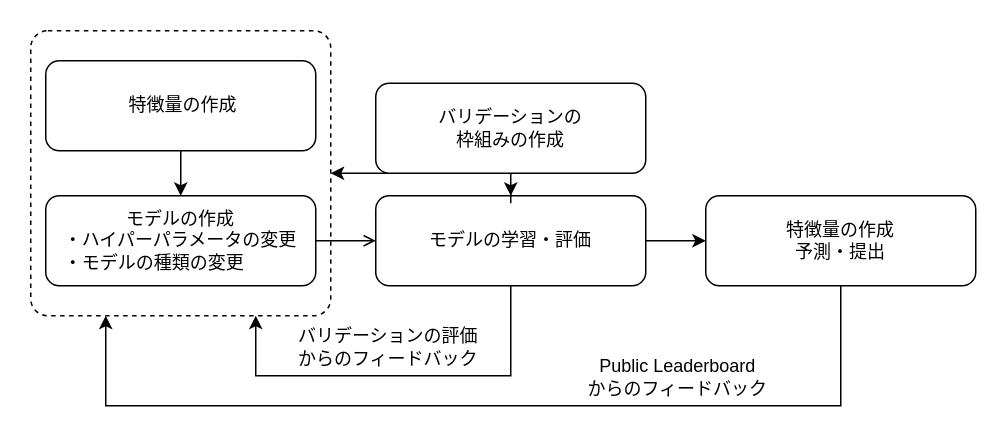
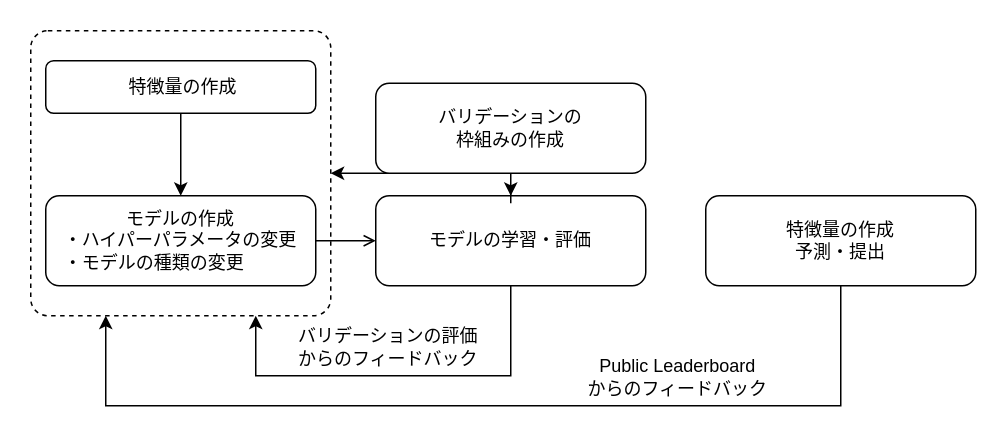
- <mxCell id="4" value="&amp;nbsp;特徴量の作成" style="rounded=1;whiteSpace=wrap;html=1;fontSize=12;glass=0;strokeWidth=1;shadow=0;" parent="1" vertex="1"><mxGeometry x="30" y="40" width="180" height="60" as="geometry" /></mxCell>
+ <mxCell id="4" value="&amp;nbsp;特徴量の作成" style="rounded=1;whiteSpace=wrap;html=1;fontSize=12;glass=0;strokeWidth=1;shadow=0;" parent="1" vertex="1"><mxGeometry x="30" y="40" width="180" height="35" as="geometry" /></mxCell>
- <mxCell id="7" value="" style="edgeStyle=orthogonalEdgeStyle;rounded=0;orthogonalLoop=1;jettySize=auto;html=1;endArrow=classic;endFill=1;" edge="1" parent="1" source="10" target="13"><mxGeometry relative="1" as="geometry" /></mxCell>
